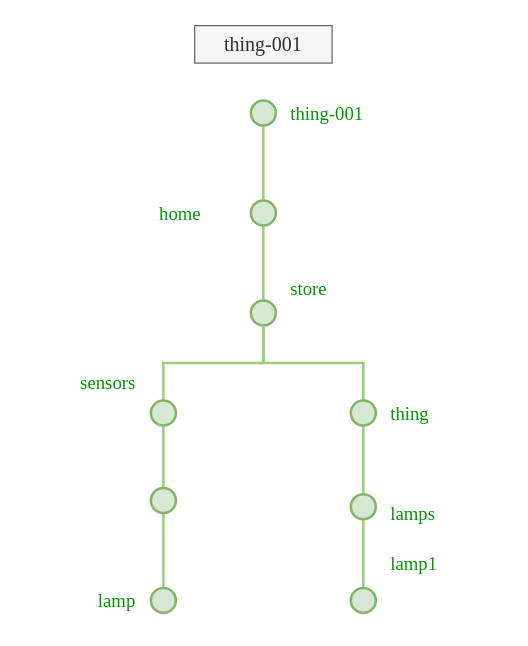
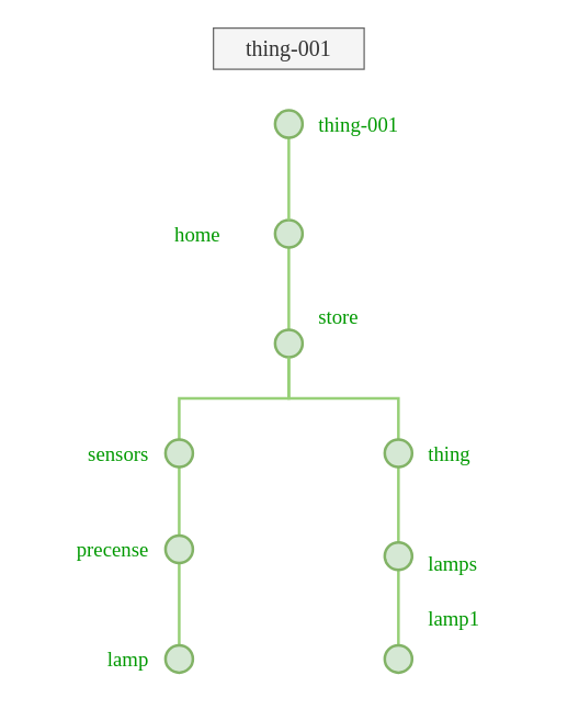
- <mxCell id="10" value="&lt;font color=&quot;#009900&quot; face=&quot;Lucida Console&quot; style=&quot;font-size: 15px;&quot;&gt;sensors&lt;/font&gt;" style="text;html=1;strokeColor=none;fillColor=none;align=right;verticalAlign=middle;whiteSpace=wrap;rounded=0;" vertex="1" parent="1"><mxGeometry x="20" y="290" width="90" height="30" as="geometry" /></mxCell>
+ <mxCell id="10" value="&lt;font color=&quot;#009900&quot; face=&quot;Lucida Console&quot; style=&quot;font-size: 15px;&quot;&gt;sensors&lt;/font&gt;" style="text;html=1;strokeColor=none;fillColor=none;align=right;verticalAlign=middle;whiteSpace=wrap;rounded=0;" vertex="1" parent="1"><mxGeometry x="20" y="315" width="90" height="30" as="geometry" /></mxCell>
+ <mxCell id="21" value="&lt;font color=&quot;#009900&quot; face=&quot;Lucida Console&quot; style=&quot;font-size: 15px;&quot;&gt;precense&lt;/font&gt;" style="text;html=1;strokeColor=none;fillColor=none;align=right;verticalAlign=middle;whiteSpace=wrap;rounded=0;" vertex="1" parent="1"><mxGeometry x="20" y="385" width="90" height="30" as="geometry" /></mxCell>
